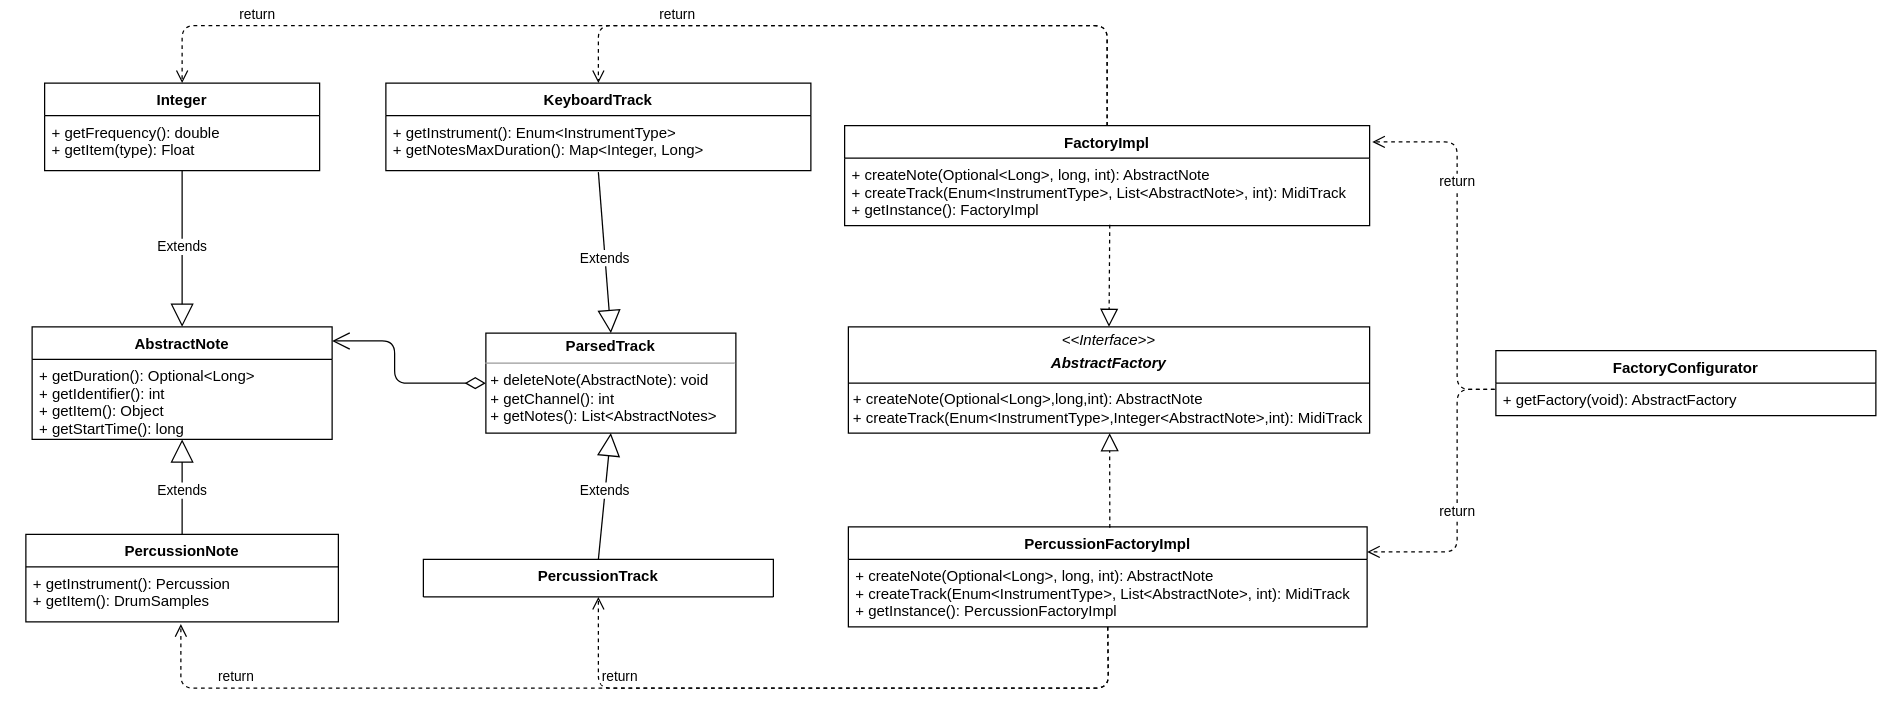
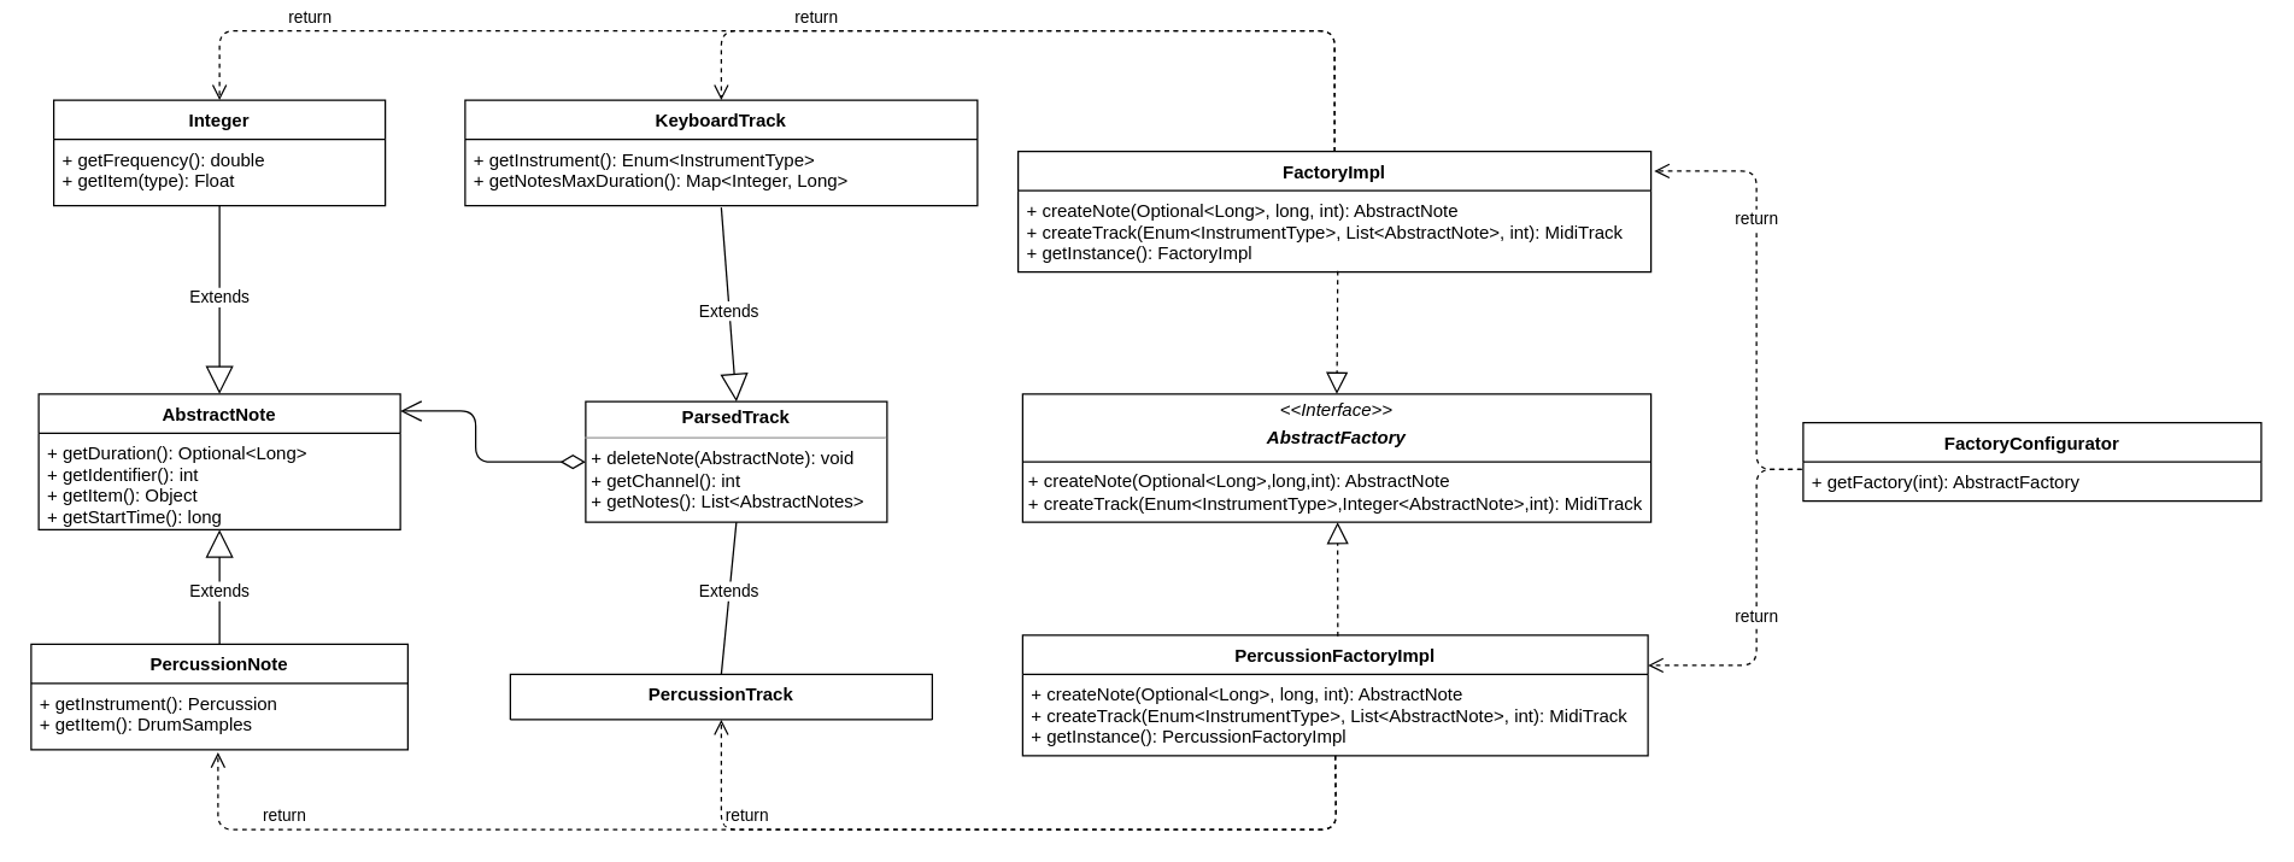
- <mxCell id="27" value="+ getFactory(void): AbstractFactory&#10;" style="text;strokeColor=none;fillColor=none;align=left;verticalAlign=top;spacingLeft=4;spacingRight=4;overflow=hidden;rotatable=0;points=[[0,0.5],[1,0.5]];portConstraint=eastwest;" vertex="1" parent="26"><mxGeometry y="26" width="304" height="26" as="geometry" /></mxCell>
+ <mxCell id="27" value="+ getFactory(int): AbstractFactory&#10;" style="text;strokeColor=none;fillColor=none;align=left;verticalAlign=top;spacingLeft=4;spacingRight=4;overflow=hidden;rotatable=0;points=[[0,0.5],[1,0.5]];portConstraint=eastwest;" vertex="1" parent="26"><mxGeometry y="26" width="304" height="26" as="geometry" /></mxCell>
- <mxCell id="31" value="Extends" style="endArrow=block;endSize=16;endFill=0;html=1;exitX=0.5;exitY=0;exitDx=0;exitDy=0;entryX=0.5;entryY=1;entryDx=0;entryDy=0;" edge="1" parent="1" source="14" target="30"><mxGeometry x="0.083" width="160" relative="1" as="geometry"><mxPoint x="168" y="271" as="sourcePoint" /><mxPoint x="328" y="271" as="targetPoint" /><mxPoint as="offset" /></mxGeometry></mxCell>
+ <mxCell id="31" value="Extends" style="endArrow=none;endSize=16;endFill=0;html=1;exitX=0.5;exitY=0;exitDx=0;exitDy=0;entryX=0.5;entryY=1;entryDx=0;entryDy=0;" edge="1" parent="1" source="14" target="30"><mxGeometry x="0.083" width="160" relative="1" as="geometry"><mxPoint x="168" y="271" as="sourcePoint" /><mxPoint x="328" y="271" as="targetPoint" /><mxPoint as="offset" /></mxGeometry></mxCell>
